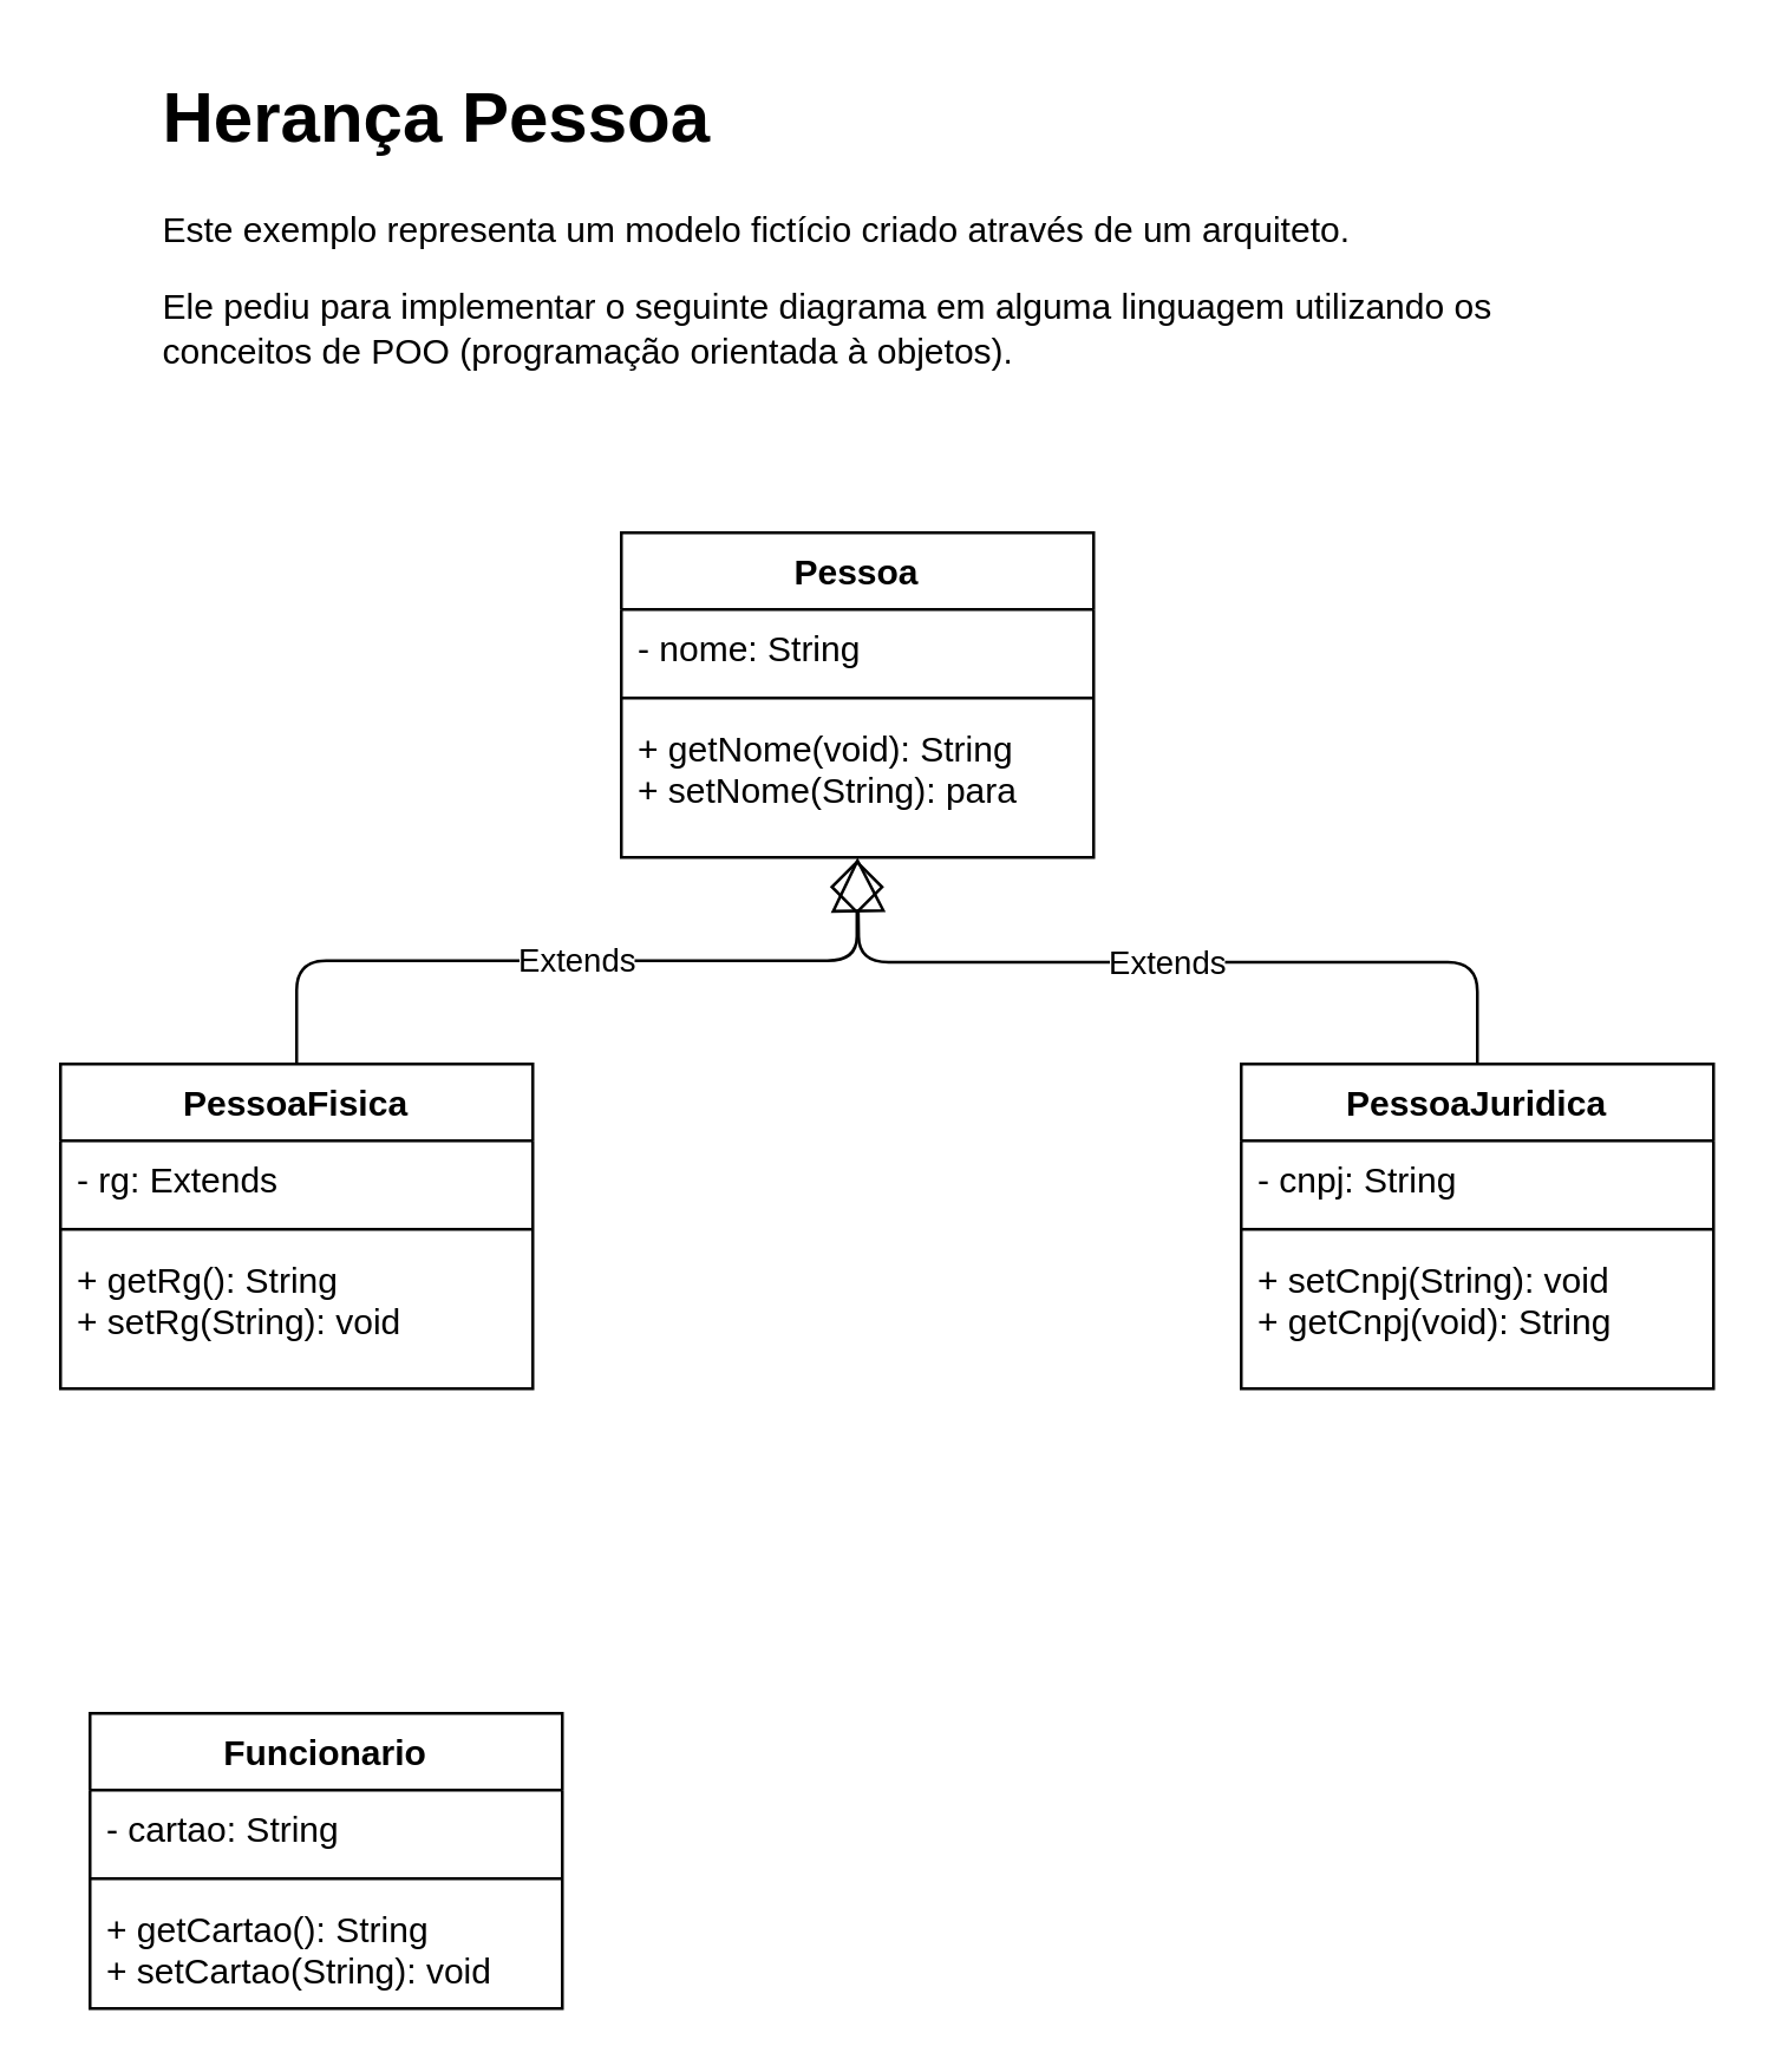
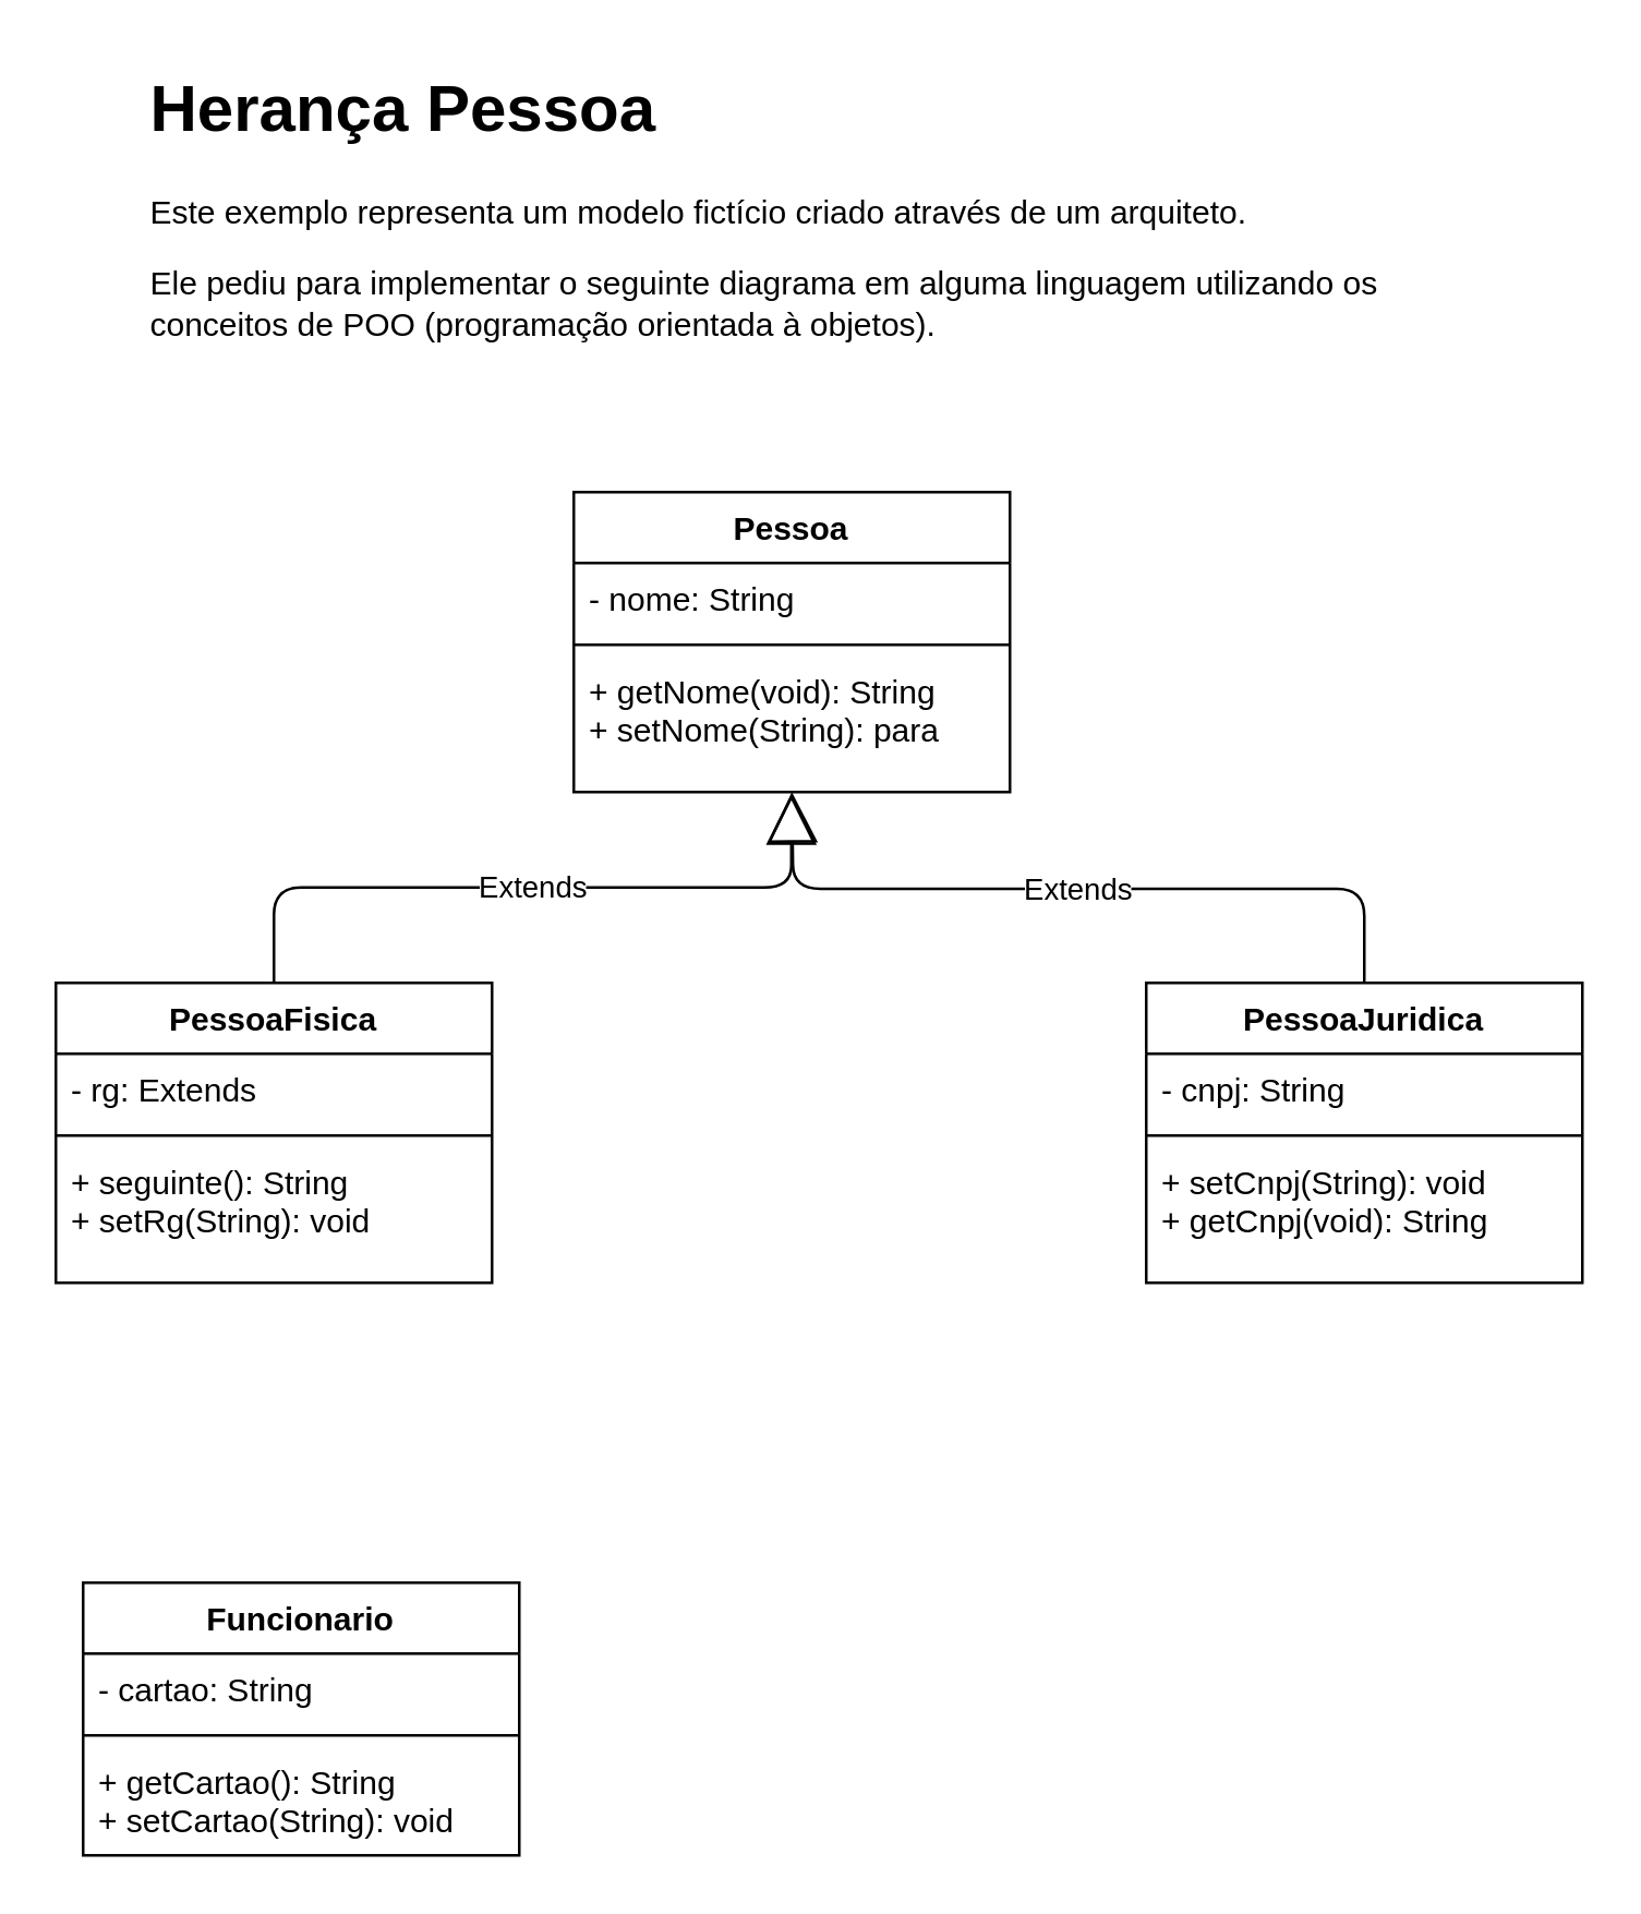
- <mxCell id="18" value="Extends" style="endArrow=diamond;endSize=16;endFill=0;html=1;exitX=0.5;exitY=0;exitDx=0;exitDy=0;entryX=0.499;entryY=1.016;entryDx=0;entryDy=0;entryPerimeter=0;edgeStyle=orthogonalEdgeStyle;" edge="1" parent="1" source="14" target="5"><mxGeometry width="160" relative="1" as="geometry"><mxPoint x="240" y="420" as="sourcePoint" /><mxPoint x="400" y="420" as="targetPoint" /></mxGeometry></mxCell>
+ <mxCell id="18" value="Extends" style="endArrow=block;endSize=16;endFill=0;html=1;exitX=0.5;exitY=0;exitDx=0;exitDy=0;entryX=0.499;entryY=1.016;entryDx=0;entryDy=0;entryPerimeter=0;edgeStyle=orthogonalEdgeStyle;" edge="1" parent="1" source="14" target="5"><mxGeometry width="160" relative="1" as="geometry"><mxPoint x="240" y="420" as="sourcePoint" /><mxPoint x="400" y="420" as="targetPoint" /></mxGeometry></mxCell>
- <mxCell id="17" value="+ getRg(): String&#10;+ setRg(String): void" style="text;strokeColor=none;fillColor=none;align=left;verticalAlign=top;spacingLeft=4;spacingRight=4;overflow=hidden;rotatable=0;points=[[0,0.5],[1,0.5]];portConstraint=eastwest;" vertex="1" parent="14"><mxGeometry y="60" width="160" height="50" as="geometry" /></mxCell>
+ <mxCell id="17" value="+ seguinte(): String&#10;+ setRg(String): void" style="text;strokeColor=none;fillColor=none;align=left;verticalAlign=top;spacingLeft=4;spacingRight=4;overflow=hidden;rotatable=0;points=[[0,0.5],[1,0.5]];portConstraint=eastwest;" vertex="1" parent="14"><mxGeometry y="60" width="160" height="50" as="geometry" /></mxCell>
